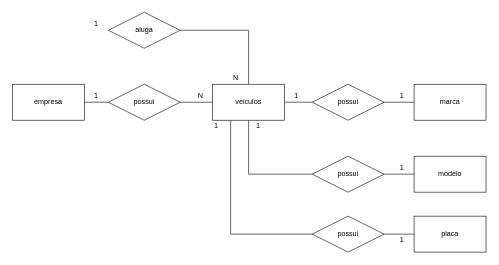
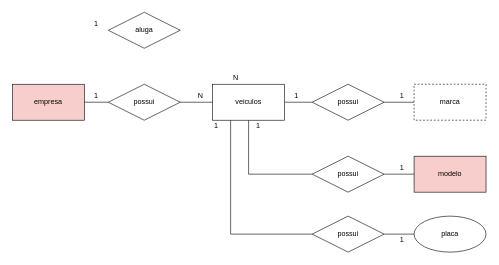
- <mxCell id="8" style="edgeStyle=orthogonalEdgeStyle;rounded=0;orthogonalLoop=1;jettySize=auto;html=1;exitX=0.5;exitY=0;exitDx=0;exitDy=0;entryX=1;entryY=0.5;entryDx=0;entryDy=0;endArrow=none;endFill=0;" edge="1" parent="1" source="9" target="28"><mxGeometry relative="1" as="geometry" /></mxCell>
- <mxCell id="3" value="empresa" style="rounded=0;whiteSpace=wrap;html=1;" vertex="1" parent="1"><mxGeometry x="20" y="140" width="120" height="60" as="geometry" /></mxCell>
+ <mxCell id="3" value="empresa" style="rounded=0;whiteSpace=wrap;html=1;fillColor=#f8cecc;" vertex="1" parent="1"><mxGeometry x="20" y="140" width="120" height="60" as="geometry" /></mxCell>
- <mxCell id="15" value="marca" style="rounded=0;whiteSpace=wrap;html=1;" vertex="1" parent="1"><mxGeometry x="690" y="140" width="120" height="60" as="geometry" /></mxCell>
+ <mxCell id="15" value="marca" style="rounded=0;whiteSpace=wrap;html=1;dashed=1;" vertex="1" parent="1"><mxGeometry x="690" y="140" width="120" height="60" as="geometry" /></mxCell>
- <mxCell id="18" value="modelo" style="rounded=0;whiteSpace=wrap;html=1;" vertex="1" parent="1"><mxGeometry x="690" y="260" width="120" height="60" as="geometry" /></mxCell>
+ <mxCell id="18" value="modelo" style="rounded=0;whiteSpace=wrap;html=1;fillColor=#f8cecc;" vertex="1" parent="1"><mxGeometry x="690" y="260" width="120" height="60" as="geometry" /></mxCell>
- <mxCell id="21" value="placa" style="rounded=0;whiteSpace=wrap;html=1;" vertex="1" parent="1"><mxGeometry x="690" y="360" width="120" height="60" as="geometry" /></mxCell>
+ <mxCell id="21" value="placa" style="ellipse;whiteSpace=wrap;html=1;" vertex="1" parent="1"><mxGeometry x="690" y="360" width="120" height="60" as="geometry" /></mxCell>
